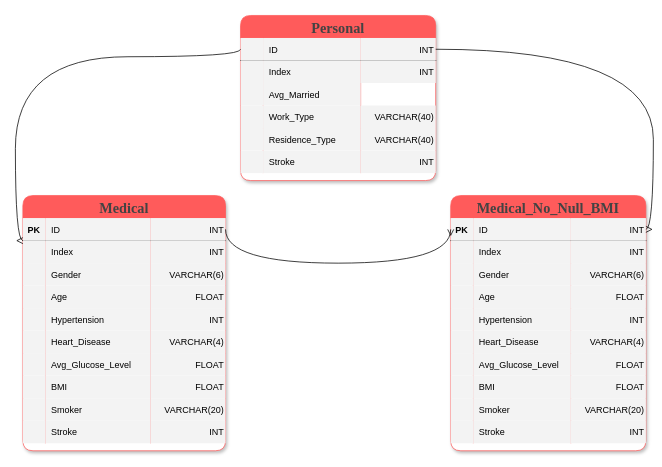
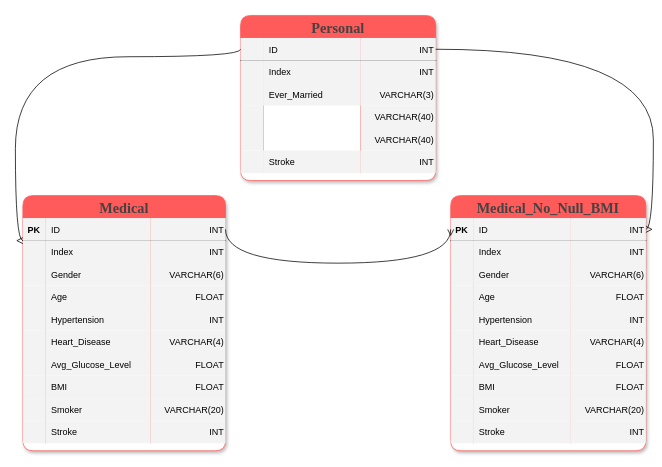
+ <mxCell id="14" value="VARCHAR(3)" style="shape=partialRectangle;overflow=hidden;connectable=0;fillColor=#F3F3F3;top=0;left=0;bottom=0;right=0;align=right;spacingLeft=6;" vertex="1" parent="11"><mxGeometry x="160" width="100" height="30" as="geometry"><mxRectangle width="100" height="30" as="alternateBounds" /></mxGeometry></mxCell>
- <mxCell id="13" value="Avg_Married" style="shape=partialRectangle;overflow=hidden;connectable=0;fillColor=#F3F3F3;top=0;left=0;bottom=0;right=0;align=left;spacingLeft=6;" parent="11" vertex="1"><mxGeometry x="30" width="130" height="30" as="geometry"><mxRectangle width="130" height="30" as="alternateBounds" /></mxGeometry></mxCell>
+ <mxCell id="13" value="Ever_Married" style="shape=partialRectangle;overflow=hidden;connectable=0;fillColor=#F3F3F3;top=0;left=0;bottom=0;right=0;align=left;spacingLeft=6;" parent="11" vertex="1"><mxGeometry x="30" width="130" height="30" as="geometry"><mxRectangle width="130" height="30" as="alternateBounds" /></mxGeometry></mxCell>
- <mxCell id="17" value="Work_Type" style="shape=partialRectangle;overflow=hidden;connectable=0;fillColor=#F3F3F3;top=0;left=0;bottom=0;right=0;align=left;spacingLeft=6;" vertex="1" parent="15"><mxGeometry x="30" width="130" height="30" as="geometry"><mxRectangle width="130" height="30" as="alternateBounds" /></mxGeometry></mxCell>
- <mxCell id="21" value="Residence_Type" style="shape=partialRectangle;overflow=hidden;connectable=0;fillColor=#F3F3F3;top=0;left=0;bottom=0;right=0;align=left;spacingLeft=6;" vertex="1" parent="19"><mxGeometry x="30" width="130" height="30" as="geometry"><mxRectangle width="130" height="30" as="alternateBounds" /></mxGeometry></mxCell>
